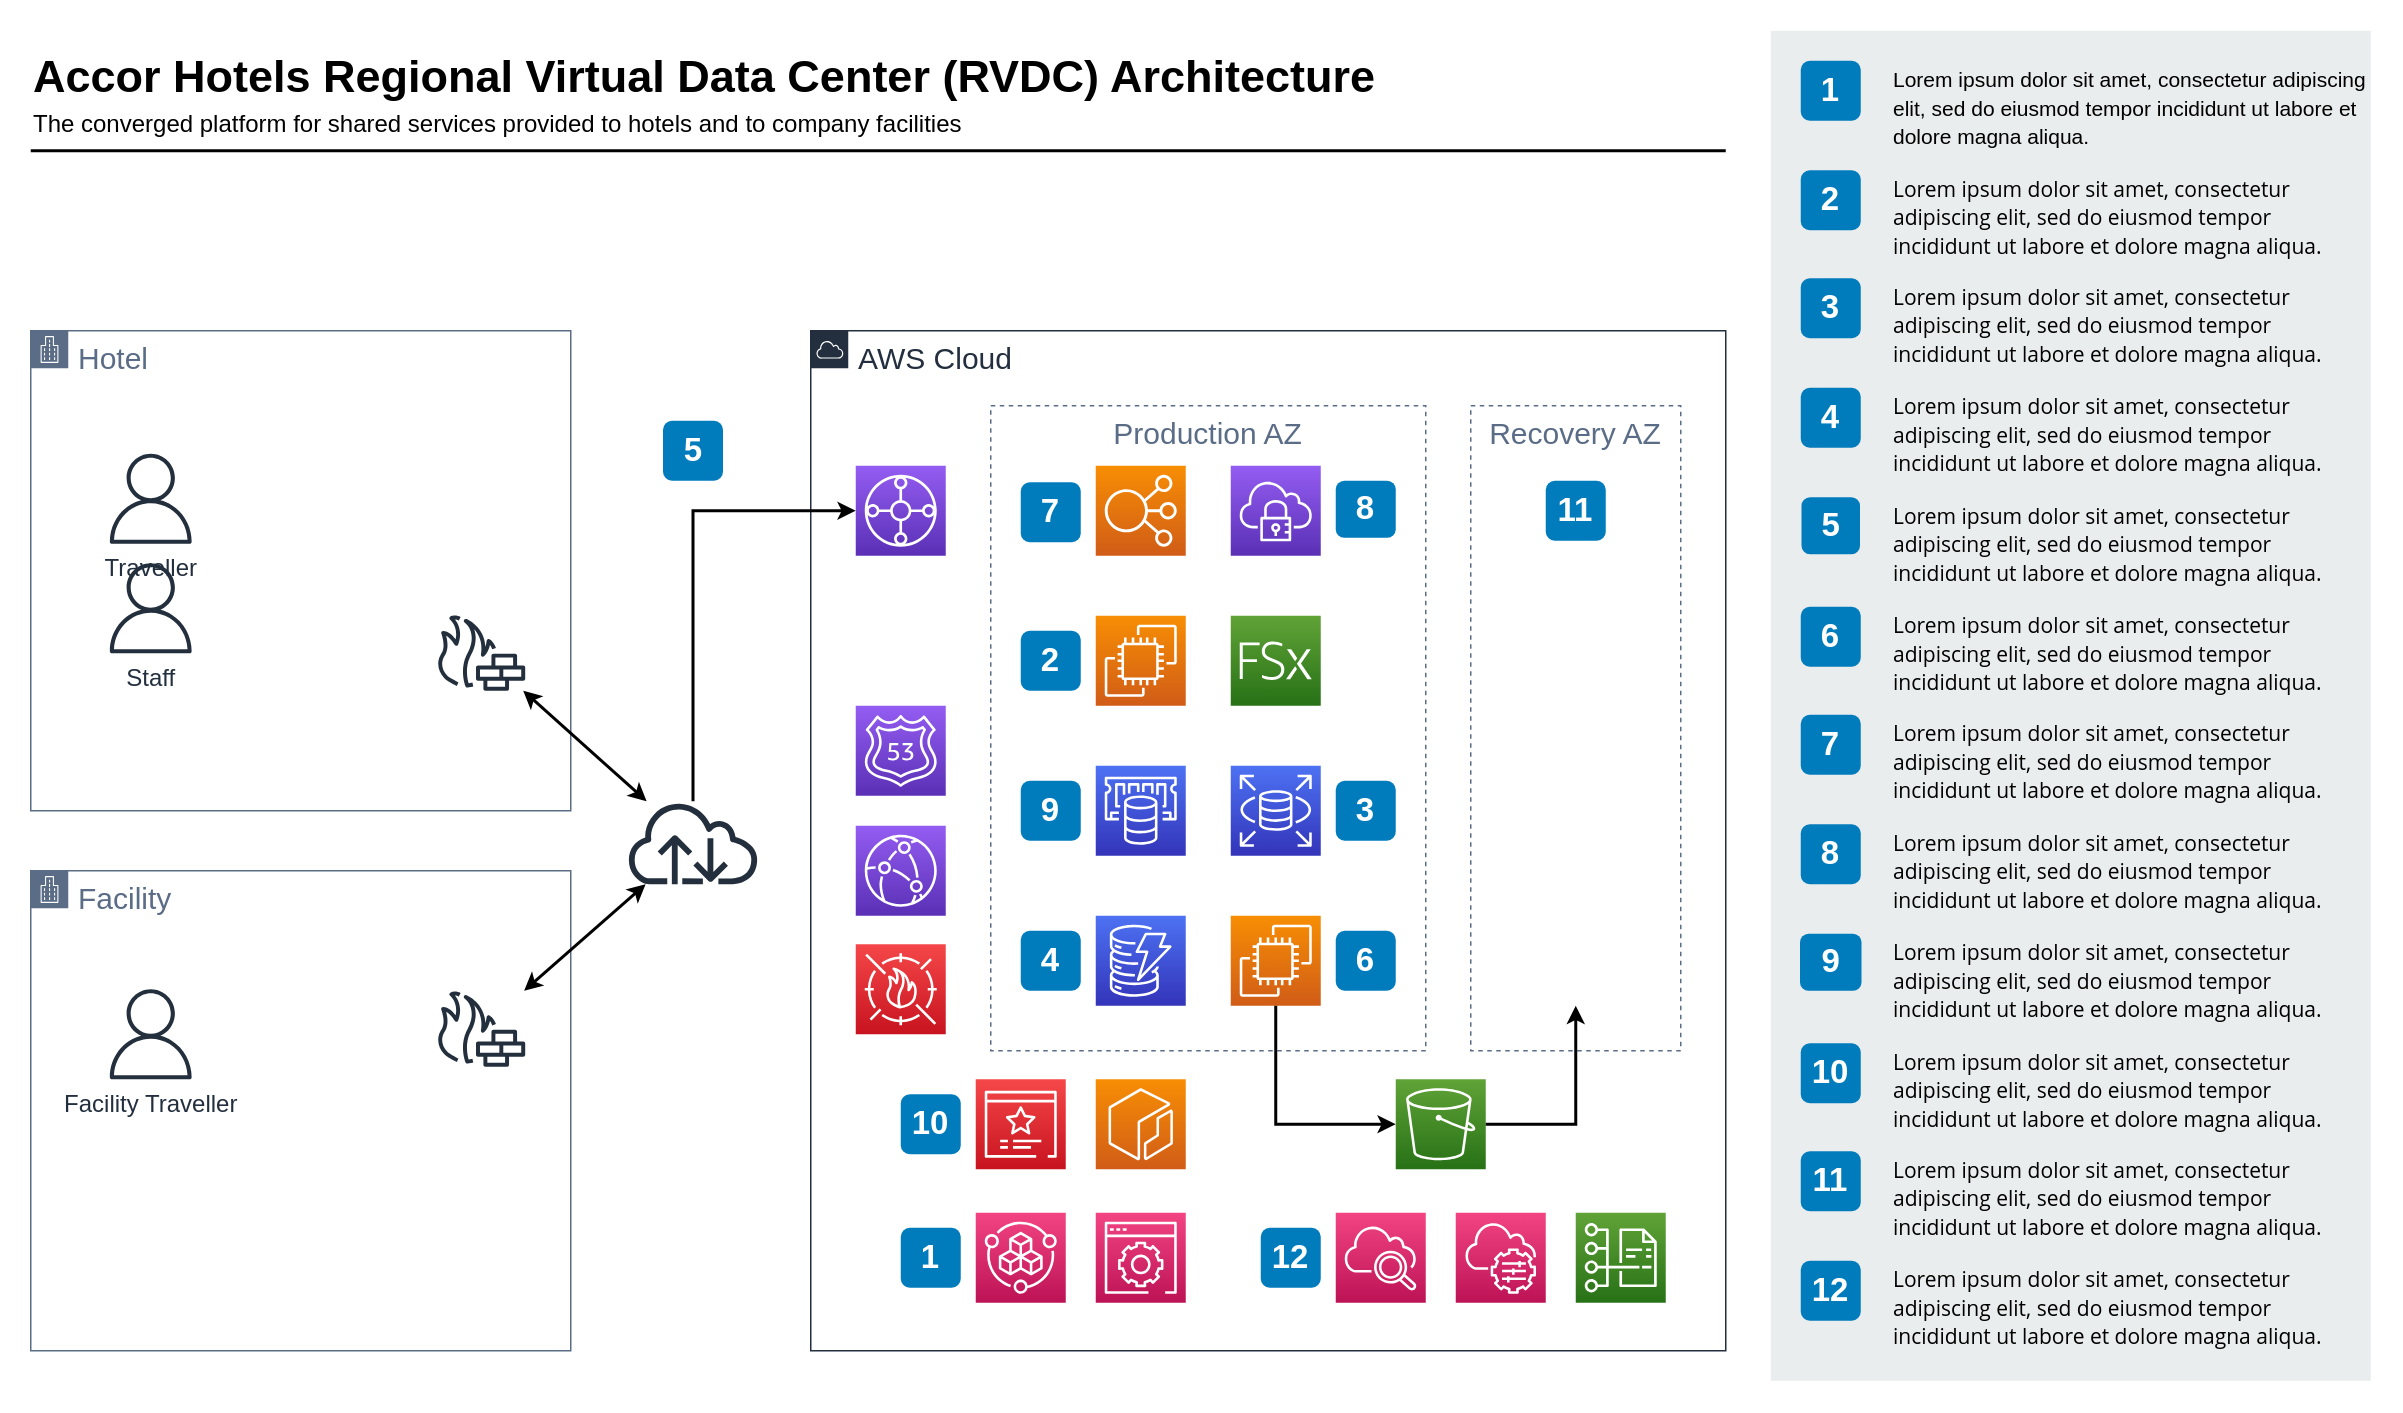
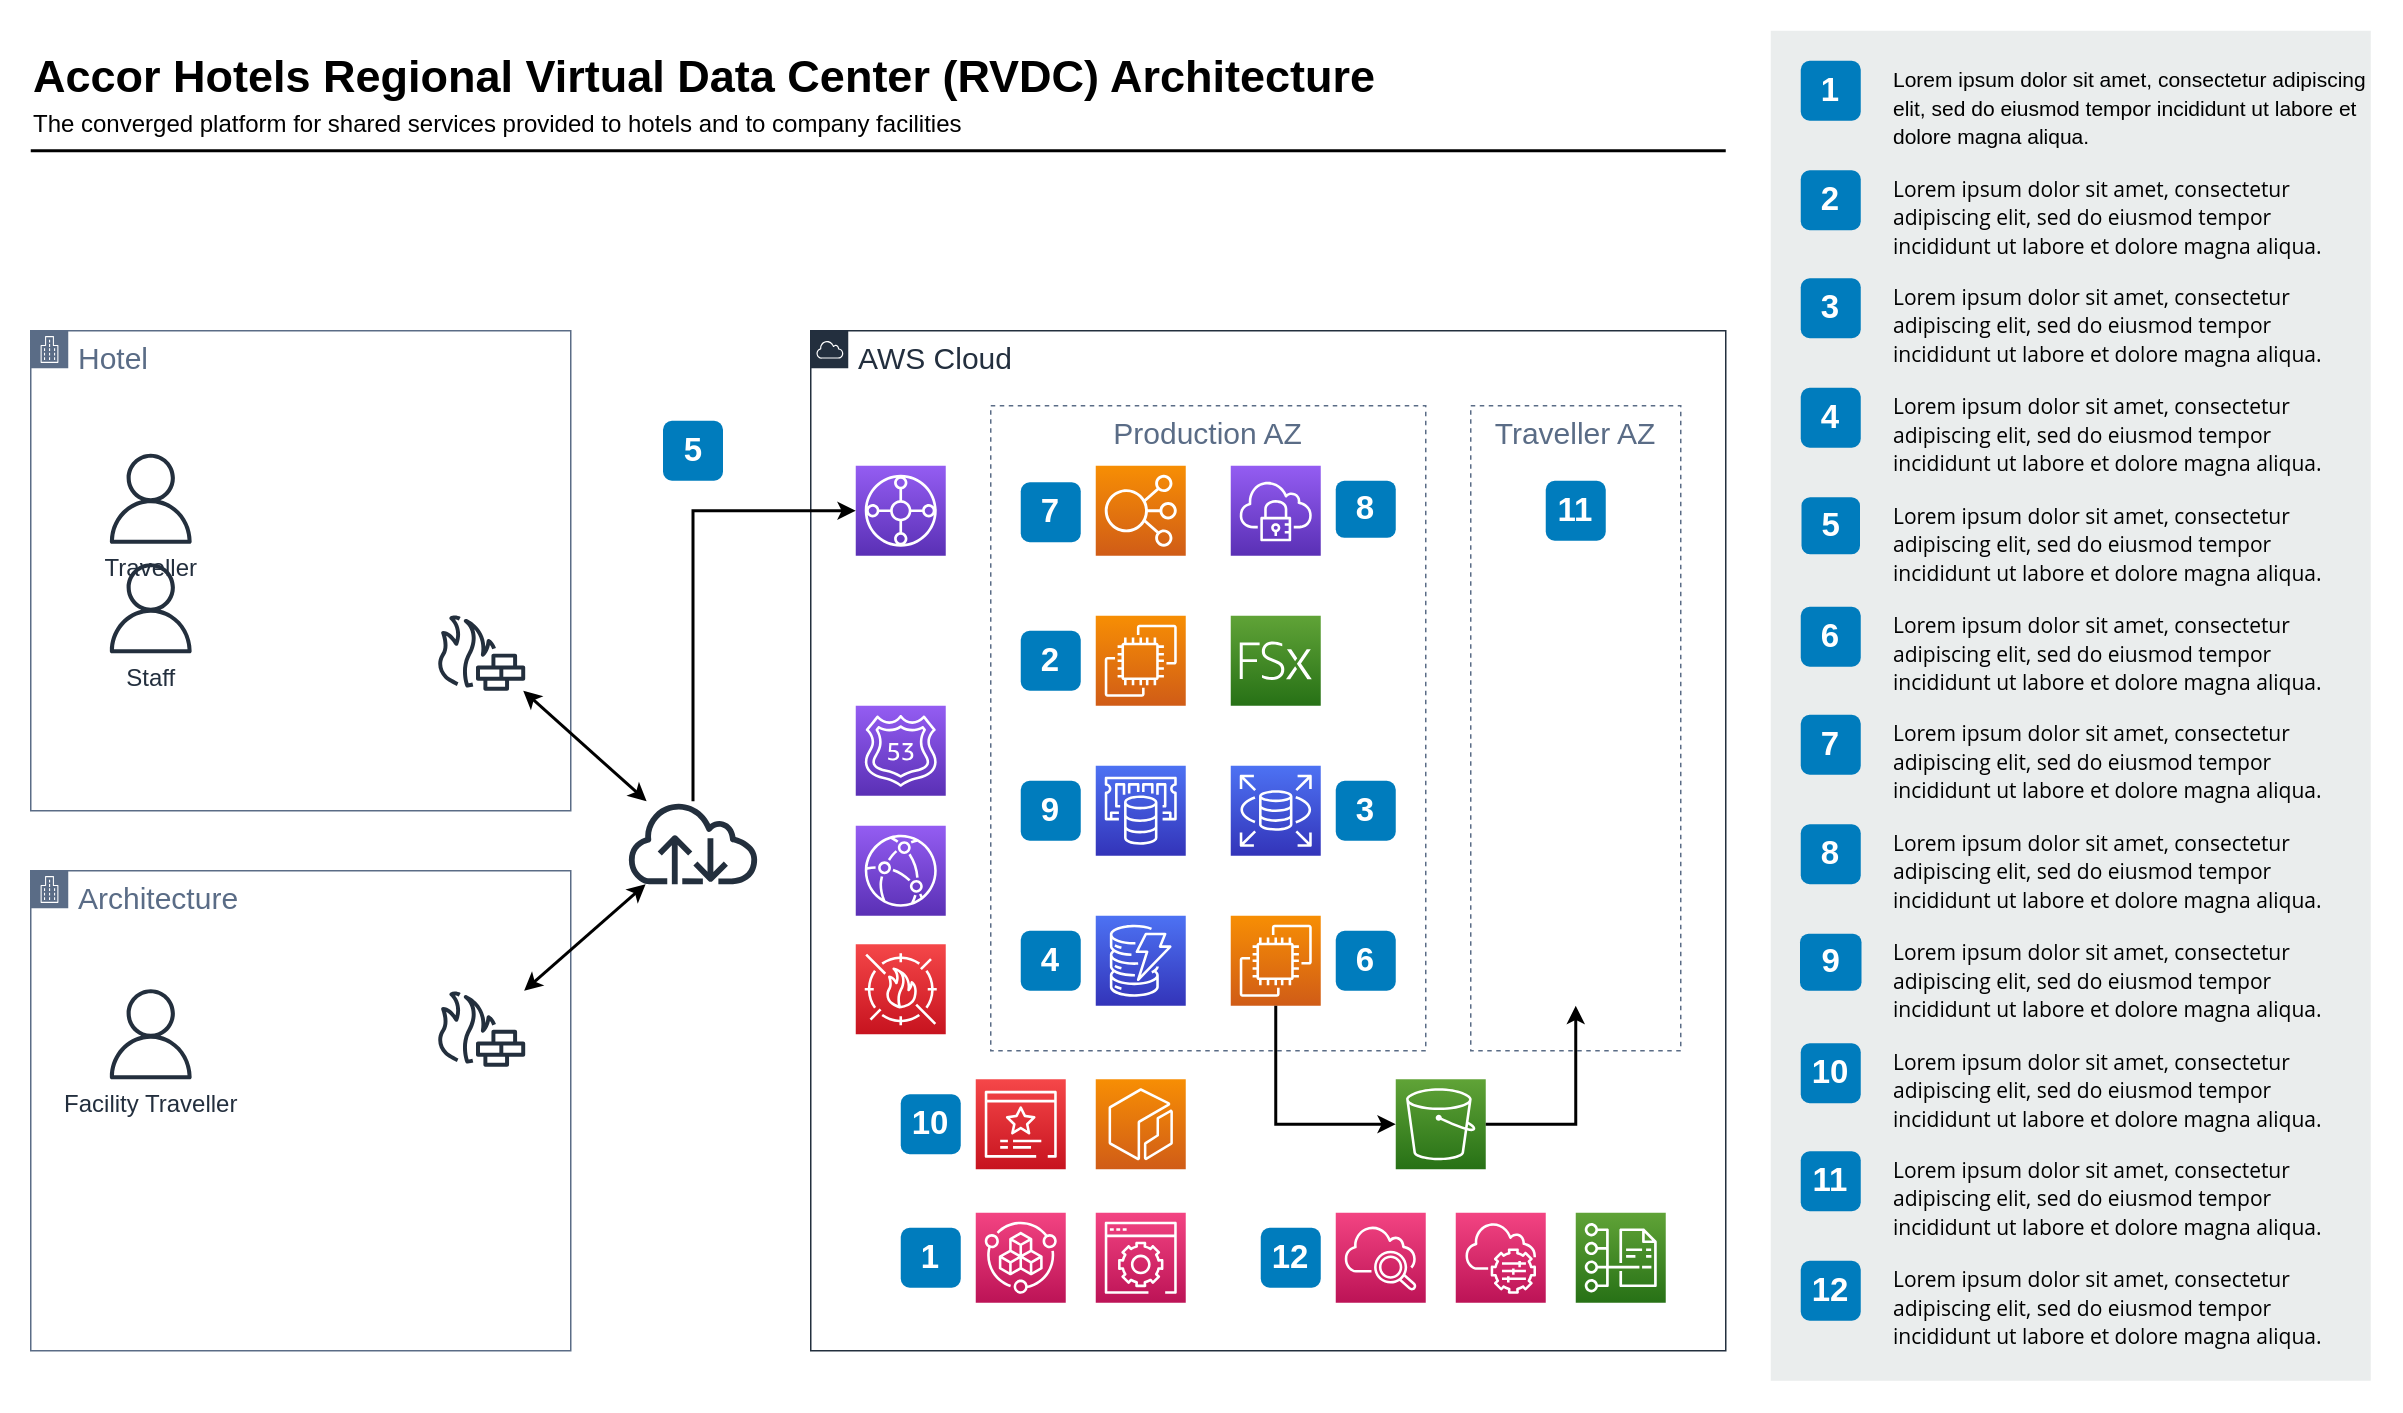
- <mxCell id="13" value="Recovery AZ" style="fillColor=none;strokeColor=#5A6C86;dashed=1;verticalAlign=top;fontStyle=0;fontColor=#5A6C86;fontSize=20;" parent="10" vertex="1"><mxGeometry x="440" y="50" width="140" height="430" as="geometry" /></mxCell>
+ <mxCell id="13" value="Traveller AZ" style="fillColor=none;strokeColor=#5A6C86;dashed=1;verticalAlign=top;fontStyle=0;fontColor=#5A6C86;fontSize=20;" parent="10" vertex="1"><mxGeometry x="440" y="50" width="140" height="430" as="geometry" /></mxCell>
- <mxCell id="50" value="&lt;font style=&quot;font-size: 20px&quot;&gt;Facility&lt;/font&gt;" style="points=[[0,0],[0.25,0],[0.5,0],[0.75,0],[1,0],[1,0.25],[1,0.5],[1,0.75],[1,1],[0.75,1],[0.5,1],[0.25,1],[0,1],[0,0.75],[0,0.5],[0,0.25]];outlineConnect=0;gradientColor=none;html=1;whiteSpace=wrap;fontSize=12;fontStyle=0;container=1;pointerEvents=0;collapsible=0;recursiveResize=0;shape=mxgraph.aws4.group;grIcon=mxgraph.aws4.group_corporate_data_center;strokeColor=#5A6C86;fillColor=none;verticalAlign=top;align=left;spacingLeft=30;fontColor=#5A6C86;dashed=0;" vertex="1" parent="1"><mxGeometry x="20" y="580" width="360" height="320" as="geometry" /></mxCell>
+ <mxCell id="50" value="&lt;font style=&quot;font-size: 20px&quot;&gt;Architecture&lt;/font&gt;" style="points=[[0,0],[0.25,0],[0.5,0],[0.75,0],[1,0],[1,0.25],[1,0.5],[1,0.75],[1,1],[0.75,1],[0.5,1],[0.25,1],[0,1],[0,0.75],[0,0.5],[0,0.25]];outlineConnect=0;gradientColor=none;html=1;whiteSpace=wrap;fontSize=12;fontStyle=0;container=1;pointerEvents=0;collapsible=0;recursiveResize=0;shape=mxgraph.aws4.group;grIcon=mxgraph.aws4.group_corporate_data_center;strokeColor=#5A6C86;fillColor=none;verticalAlign=top;align=left;spacingLeft=30;fontColor=#5A6C86;dashed=0;" vertex="1" parent="1"><mxGeometry x="20" y="580" width="360" height="320" as="geometry" /></mxCell>
